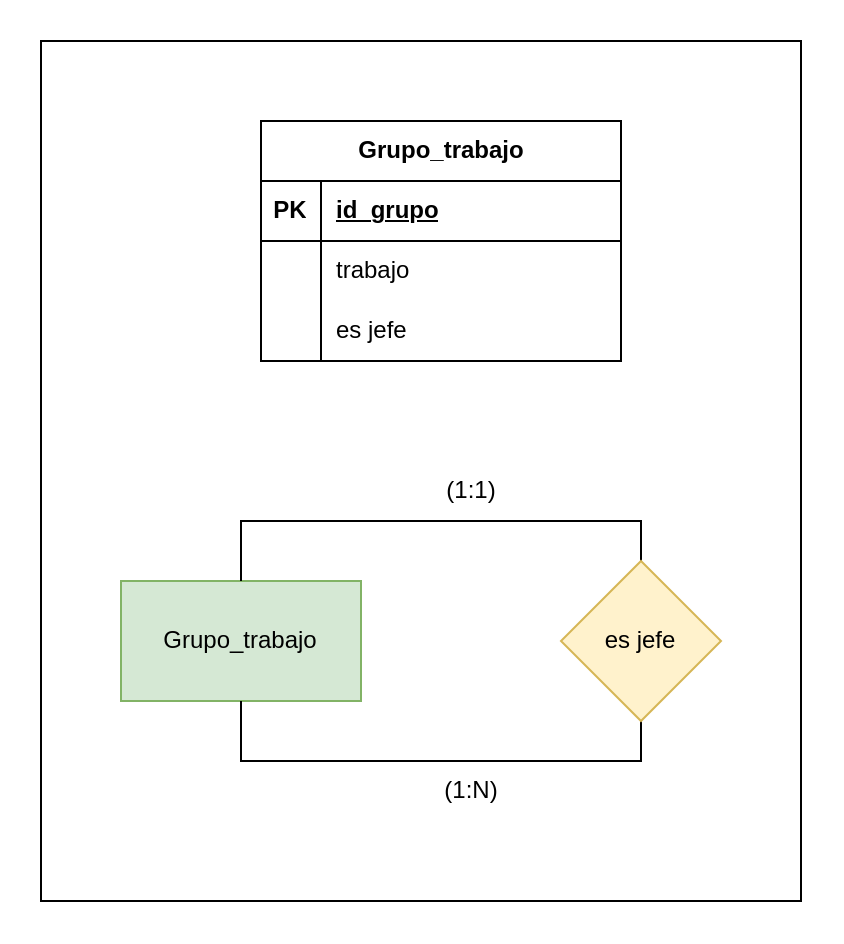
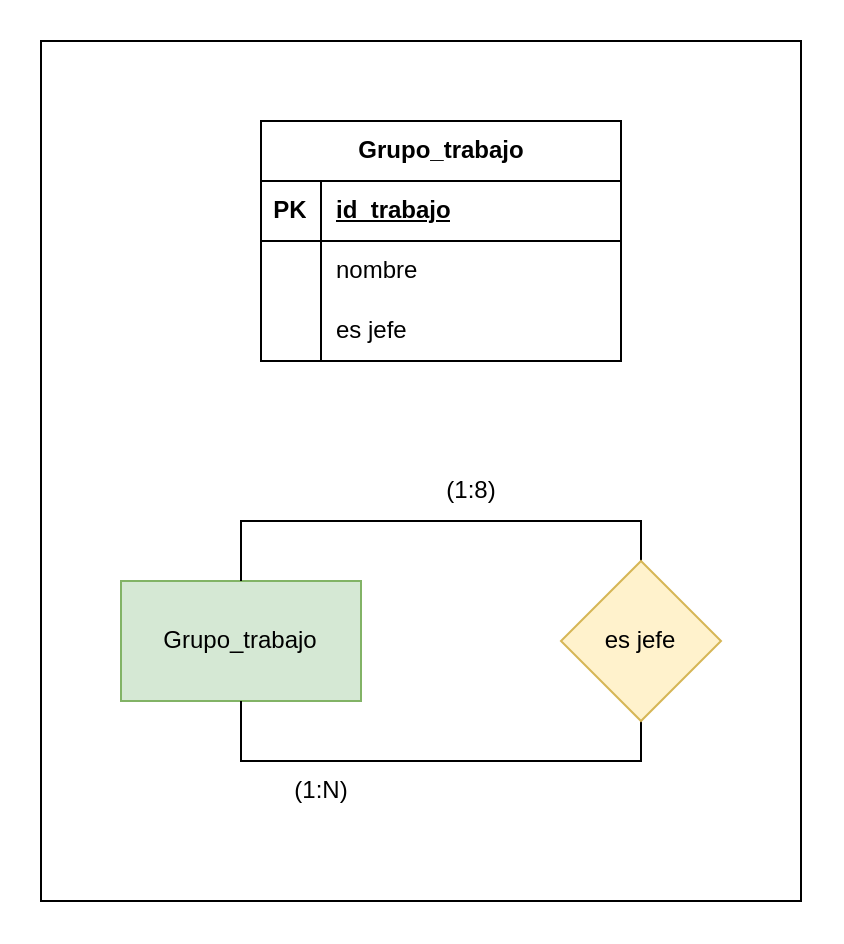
- <mxCell id="13" value="id_grupo" style="shape=partialRectangle;connectable=0;fillColor=none;top=0;left=0;bottom=0;right=0;align=left;spacingLeft=6;fontStyle=5;overflow=hidden;whiteSpace=wrap;html=1;" vertex="1" parent="11"><mxGeometry x="30" width="150" height="30" as="geometry"><mxRectangle width="150" height="30" as="alternateBounds" /></mxGeometry></mxCell>
+ <mxCell id="13" value="id_trabajo" style="shape=partialRectangle;connectable=0;fillColor=none;top=0;left=0;bottom=0;right=0;align=left;spacingLeft=6;fontStyle=5;overflow=hidden;whiteSpace=wrap;html=1;" vertex="1" parent="11"><mxGeometry x="30" width="150" height="30" as="geometry"><mxRectangle width="150" height="30" as="alternateBounds" /></mxGeometry></mxCell>
- <mxCell id="16" value="trabajo" style="shape=partialRectangle;connectable=0;fillColor=none;top=0;left=0;bottom=0;right=0;align=left;spacingLeft=6;overflow=hidden;whiteSpace=wrap;html=1;" vertex="1" parent="14"><mxGeometry x="30" width="150" height="30" as="geometry"><mxRectangle width="150" height="30" as="alternateBounds" /></mxGeometry></mxCell>
+ <mxCell id="16" value="nombre" style="shape=partialRectangle;connectable=0;fillColor=none;top=0;left=0;bottom=0;right=0;align=left;spacingLeft=6;overflow=hidden;whiteSpace=wrap;html=1;" vertex="1" parent="14"><mxGeometry x="30" width="150" height="30" as="geometry"><mxRectangle width="150" height="30" as="alternateBounds" /></mxGeometry></mxCell>
- <mxCell id="8" value="(1:1)" style="text;html=1;align=center;verticalAlign=middle;resizable=0;points=[];autosize=1;strokeColor=none;fillColor=none;" vertex="1" parent="2"><mxGeometry x="190" y="210" width="50" height="30" as="geometry" /></mxCell>
+ <mxCell id="8" value="(1:8)" style="text;html=1;align=center;verticalAlign=middle;resizable=0;points=[];autosize=1;strokeColor=none;fillColor=none;" vertex="1" parent="2"><mxGeometry x="190" y="210" width="50" height="30" as="geometry" /></mxCell>
- <mxCell id="9" value="(1:N)" style="text;html=1;align=center;verticalAlign=middle;resizable=0;points=[];autosize=1;strokeColor=none;fillColor=none;" vertex="1" parent="2"><mxGeometry x="190" y="360" width="50" height="30" as="geometry" /></mxCell>
+ <mxCell id="9" value="(1:N)" style="text;html=1;align=center;verticalAlign=middle;resizable=0;points=[];autosize=1;strokeColor=none;fillColor=none;" vertex="1" parent="2"><mxGeometry x="115" y="360" width="50" height="30" as="geometry" /></mxCell>
